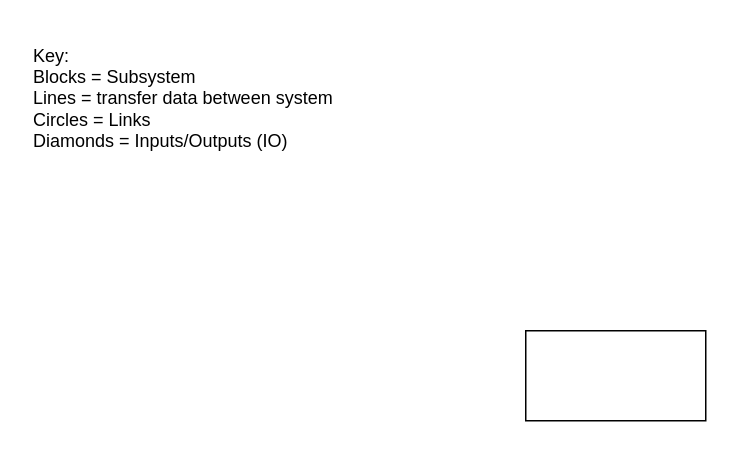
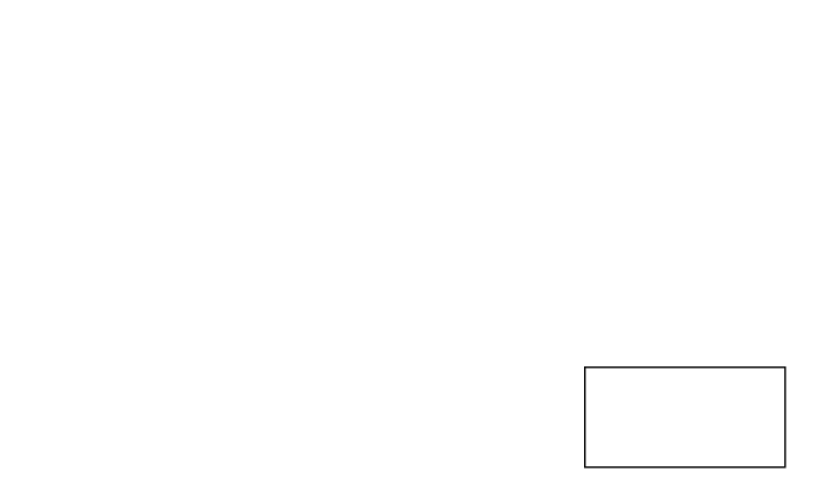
- <mxCell id="3" value="Key:&lt;div&gt;Blocks = Subsystem&lt;/div&gt;&lt;div&gt;Lines = transfer data between system&lt;/div&gt;&lt;div&gt;Circles = Links&lt;/div&gt;&lt;div&gt;Diamonds = Inputs/Outputs (IO)&lt;/div&gt;" style="text;html=1;align=left;verticalAlign=middle;resizable=0;points=[];autosize=1;strokeColor=none;fillColor=none;" vertex="1" parent="1"><mxGeometry y="20" width="220" height="90" as="geometry" x="20" /></mxCell>
